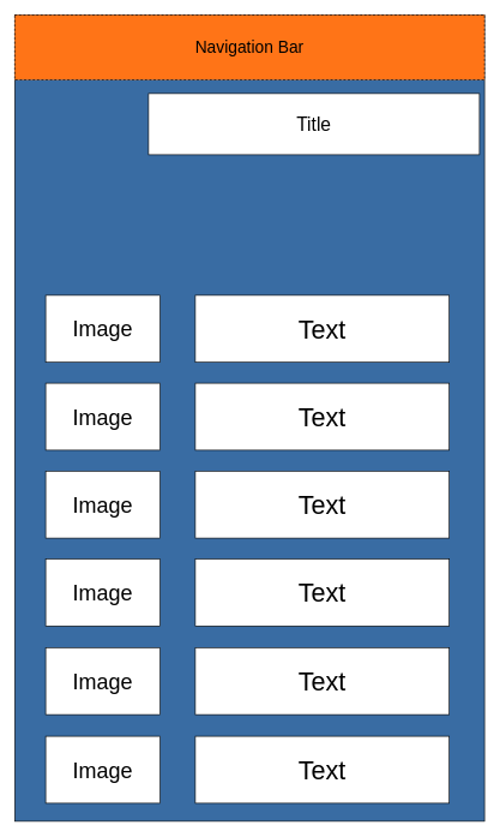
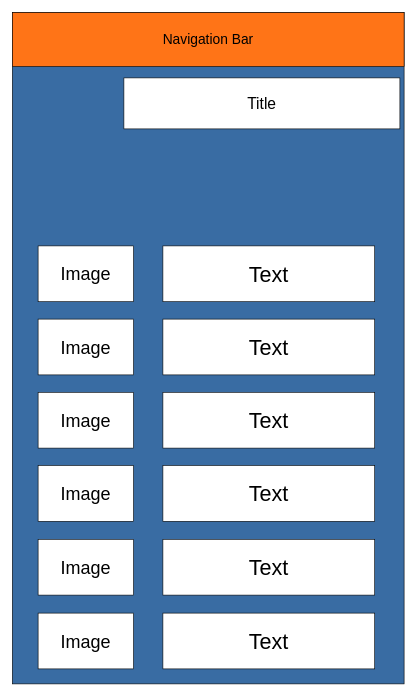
- <mxCell id="3" value="&lt;font style=&quot;font-size: 23px;&quot;&gt;Navigation Bar&lt;/font&gt;" style="rounded=0;whiteSpace=wrap;html=1;fillColor=light-dark(#FF7417,#EDEDED);dashed=1;" parent="1" vertex="1"><mxGeometry x="20" y="20" width="653" height="90" as="geometry" /></mxCell>
+ <mxCell id="3" value="&lt;font style=&quot;font-size: 23px;&quot;&gt;Navigation Bar&lt;/font&gt;" style="rounded=0;whiteSpace=wrap;html=1;fillColor=light-dark(#FF7417,#EDEDED);" parent="1" vertex="1"><mxGeometry x="20" y="20" width="653" height="90" as="geometry" /></mxCell>
